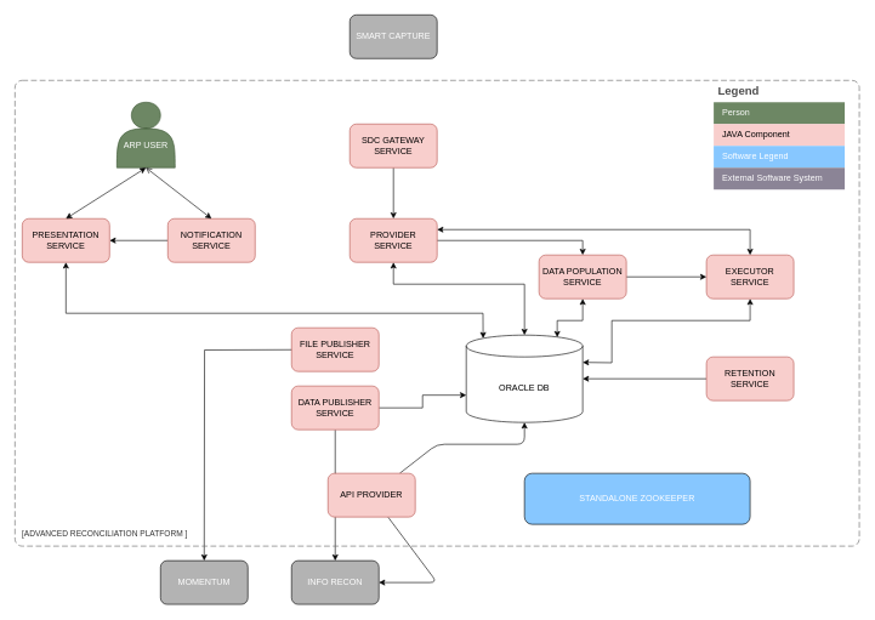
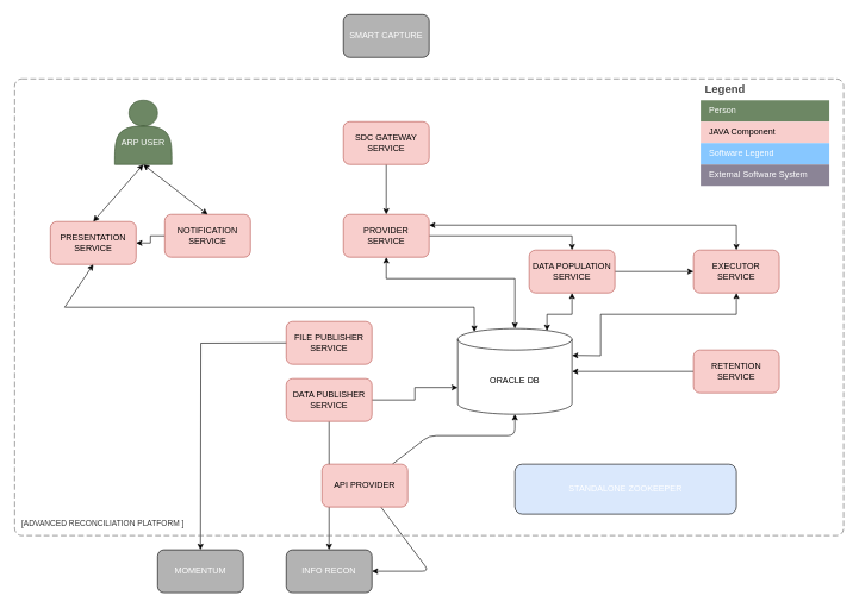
- <mxCell id="25" value="" style="endArrow=open;startArrow=classic;html=1;rounded=0;exitX=0.5;exitY=0;exitDx=0;exitDy=0;entryX=0.5;entryY=1;entryDx=0;entryDy=0;" parent="1" source="6" target="23" edge="1"><mxGeometry width="50" height="50" relative="1" as="geometry"><mxPoint x="100" y="320" as="sourcePoint" /><mxPoint x="204" y="241" as="targetPoint" /></mxGeometry></mxCell>
+ <mxCell id="25" value="" style="endArrow=classic;startArrow=classic;html=1;rounded=0;exitX=0.5;exitY=0;exitDx=0;exitDy=0;entryX=0.5;entryY=1;entryDx=0;entryDy=0;" parent="1" source="6" target="23" edge="1"><mxGeometry width="50" height="50" relative="1" as="geometry"><mxPoint x="100" y="320" as="sourcePoint" /><mxPoint x="204" y="241" as="targetPoint" /></mxGeometry></mxCell>
- <mxCell id="4" value="PRESENTATION SERVICE" style="rounded=1;whiteSpace=wrap;html=1;fillColor=#f8cecc;strokeColor=#b85450;" parent="1" vertex="1"><mxGeometry x="30" y="300" width="120" height="60" as="geometry" /></mxCell>
+ <mxCell id="4" value="PRESENTATION SERVICE" style="rounded=1;whiteSpace=wrap;html=1;fillColor=#f8cecc;strokeColor=#b85450;" parent="1" vertex="1"><mxGeometry x="70" y="310" width="120" height="60" as="geometry" /></mxCell>
- <mxCell id="41" value="STANDALONE ZOOKEEPER" style="rounded=1;whiteSpace=wrap;html=1;fillColor=#87C7FF;fontColor=#FFFFFF;" parent="1" vertex="1"><mxGeometry x="720" y="650" width="310" height="70" as="geometry" /></mxCell>
+ <mxCell id="41" value="STANDALONE ZOOKEEPER" style="rounded=1;whiteSpace=wrap;html=1;fillColor=#dae8fc;fontColor=#FFFFFF;" parent="1" vertex="1"><mxGeometry x="720" y="650" width="310" height="70" as="geometry" /></mxCell>
